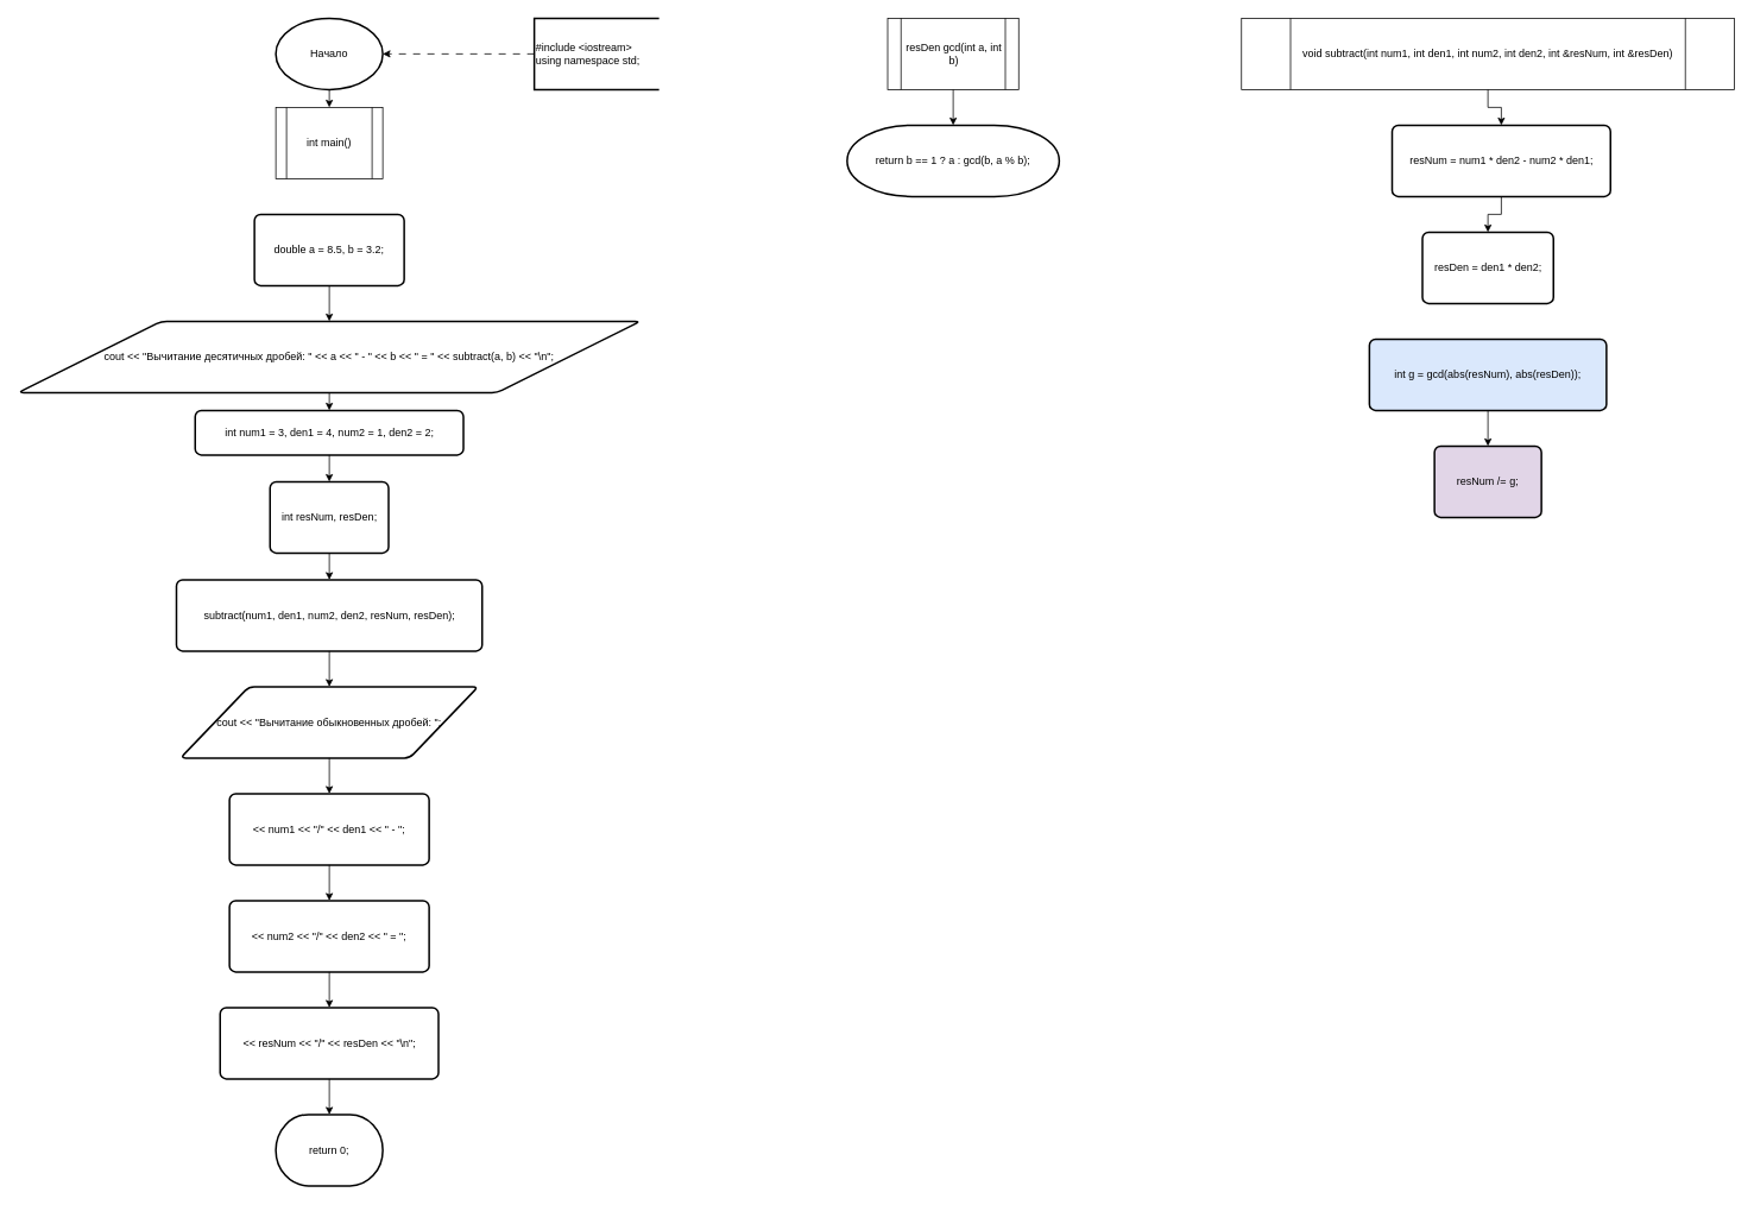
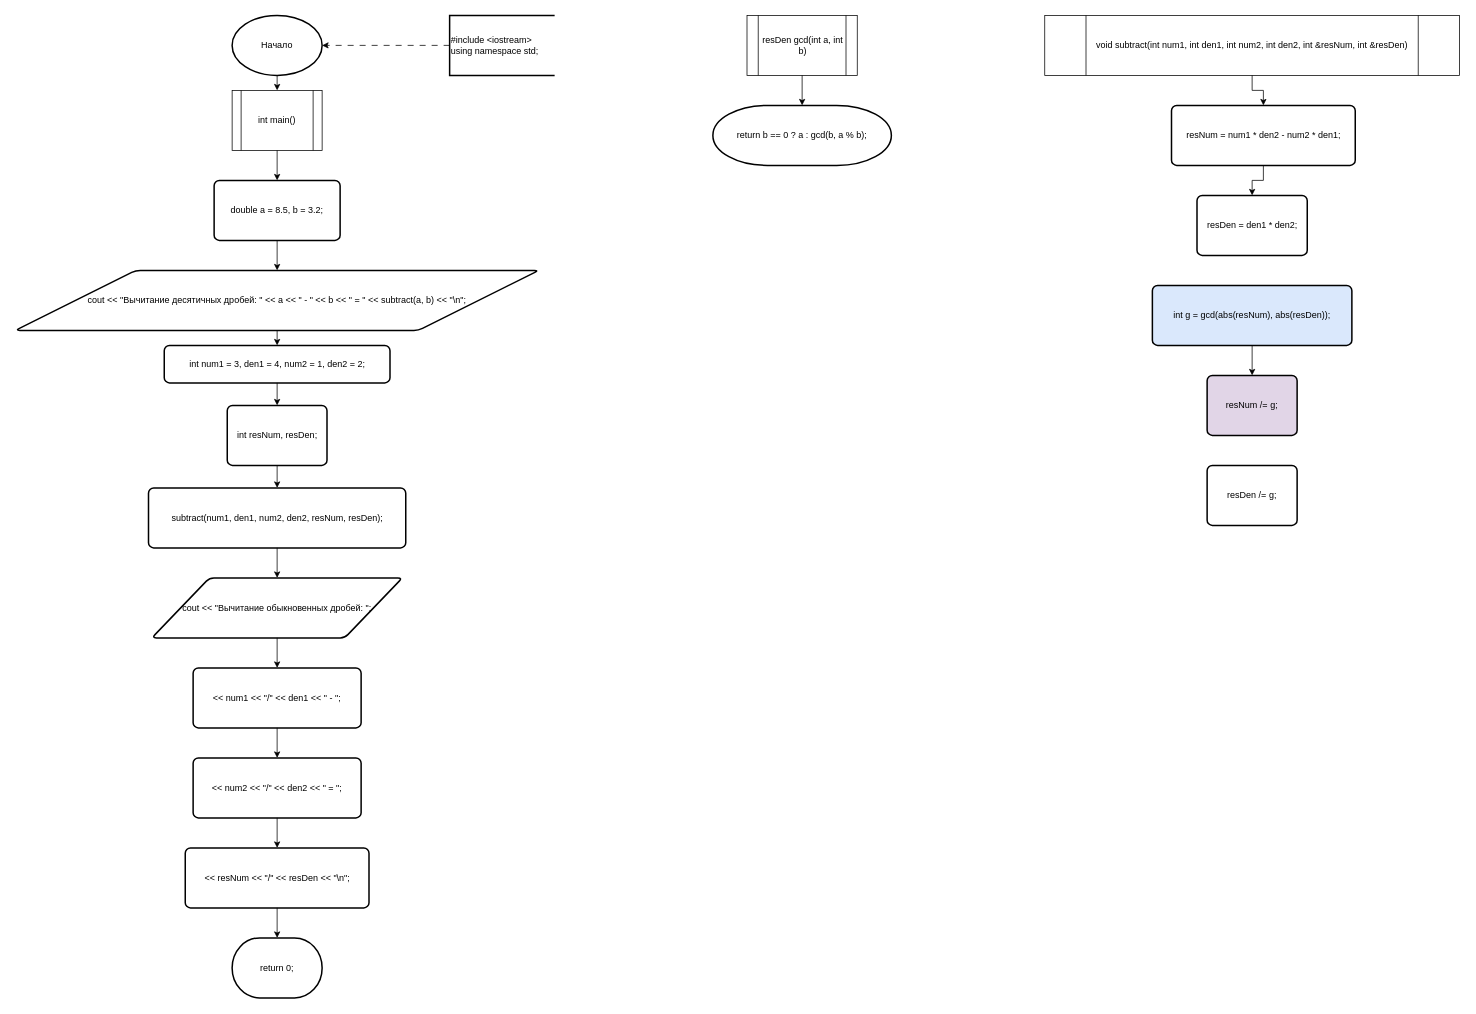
- <mxCell id="28" value="return b == 1 ? a : gcd(b, a % b);" style="whiteSpace=wrap;rounded=0;dashed=0;strokeWidth=2;shape=mxgraph.flowchart.terminator;" parent="1" vertex="1"><mxGeometry x="950" y="140" width="238" height="80" as="geometry" /></mxCell>
+ <mxCell id="28" value="return b == 0 ? a : gcd(b, a % b);" style="whiteSpace=wrap;rounded=0;dashed=0;strokeWidth=2;shape=mxgraph.flowchart.terminator;" parent="1" vertex="1"><mxGeometry x="950" y="140" width="238" height="80" as="geometry" /></mxCell>
+ <mxCell id="26" style="edgeStyle=orthogonalEdgeStyle;orthogonalLoop=1;rounded=0;jettySize=auto;entryX=0.5;entryY=0;entryDx=0;entryDy=0;exitX=0.5;exitY=1;exitDx=0;exitDy=0;targetPerimeterSpacing=0;sourcePerimeterSpacing=0;" parent="1" source="5" target="7" edge="1"><mxGeometry relative="1" as="geometry" /></mxCell>
+ <mxCell id="37" value="resDen /= g;" style="whiteSpace=wrap;rounded=1;dashed=0;absoluteArcSize=1;arcSize=14;strokeWidth=2;" parent="1" vertex="1"><mxGeometry x="1609" y="620" width="120" height="80" as="geometry" /></mxCell>
